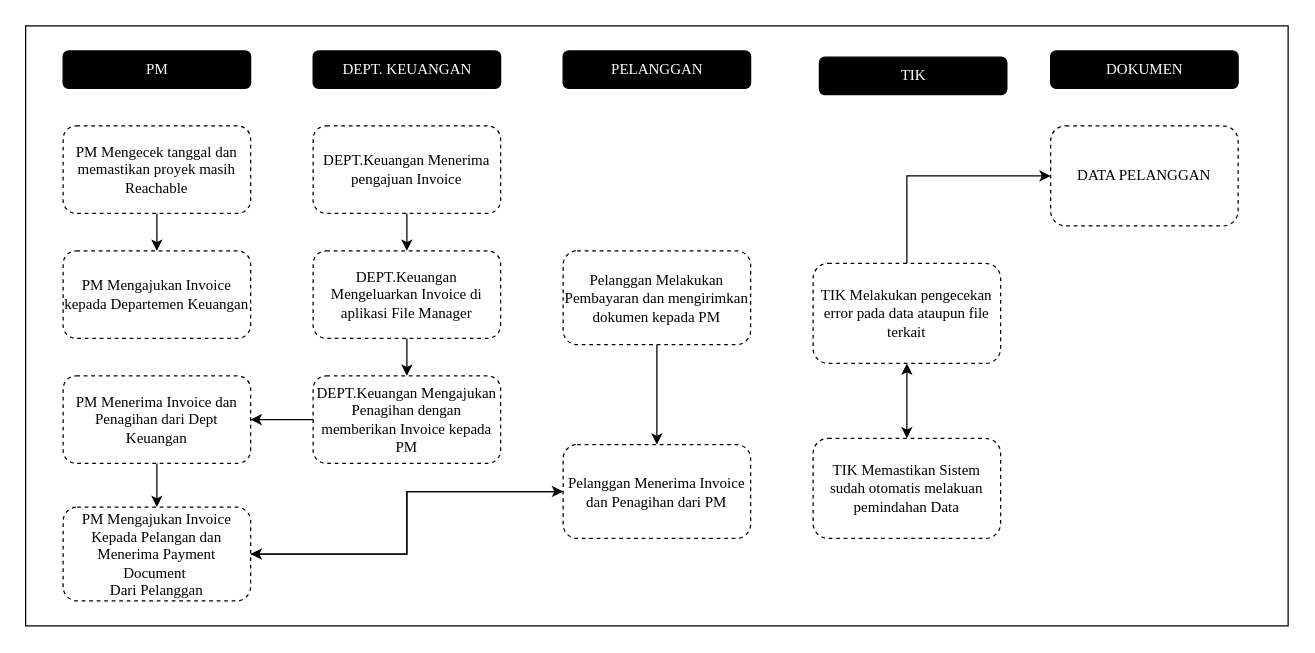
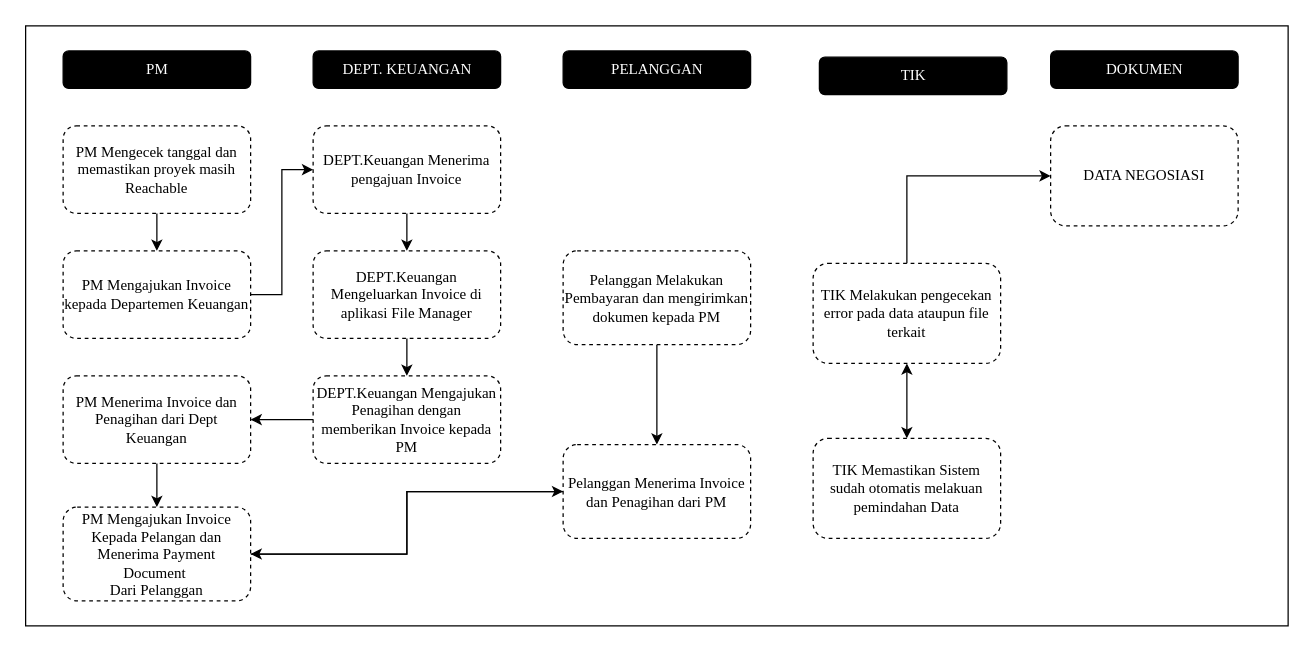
- <mxCell id="10" value="&lt;font face=&quot;Verdana&quot;&gt;DATA PELANGGAN&lt;/font&gt;" style="rounded=1;whiteSpace=wrap;html=1;dashed=1;" vertex="1" parent="1"><mxGeometry x="840" y="100" width="150" height="80" as="geometry" /></mxCell>
+ <mxCell id="10" value="&lt;font face=&quot;Verdana&quot;&gt;DATA NEGOSIASI&lt;/font&gt;" style="rounded=1;whiteSpace=wrap;html=1;dashed=1;" vertex="1" parent="1"><mxGeometry x="840" y="100" width="150" height="80" as="geometry" /></mxCell>
+ <mxCell id="14" style="edgeStyle=orthogonalEdgeStyle;rounded=0;orthogonalLoop=1;jettySize=auto;html=1;entryX=0;entryY=0.5;entryDx=0;entryDy=0;" edge="1" parent="1" source="15" target="7"><mxGeometry relative="1" as="geometry" /></mxCell>
